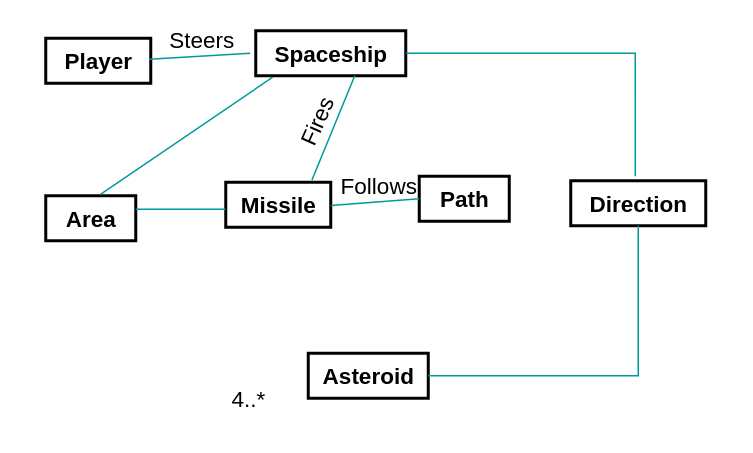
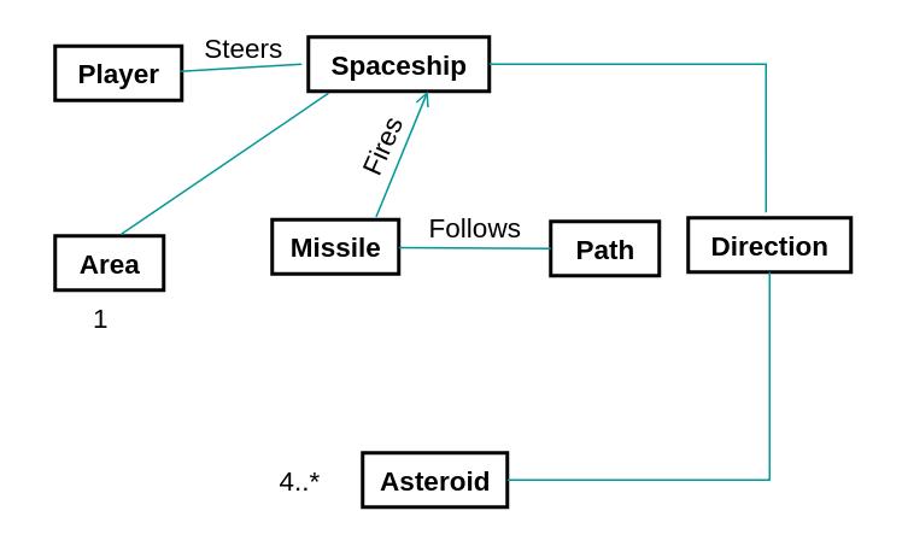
- <mxCell id="16" value="" style="endArrow=none;html=1;rounded=0;fontSize=15;entryX=0.66;entryY=1;entryDx=0;entryDy=0;entryPerimeter=0;strokeColor=#009999;exitX=0.821;exitY=-0.05;exitDx=0;exitDy=0;exitPerimeter=0;labelBackgroundColor=none;" parent="2" source="6" target="5" edge="1"><mxGeometry width="50" height="50" relative="1" as="geometry"><mxPoint x="88.01" y="209.01" as="sourcePoint" /><mxPoint x="57.98" y="151.5" as="targetPoint" /></mxGeometry></mxCell>
+ <mxCell id="16" value="" style="endArrow=open;html=1;rounded=0;fontSize=15;entryX=0.66;entryY=1;entryDx=0;entryDy=0;entryPerimeter=0;strokeColor=#009999;exitX=0.821;exitY=-0.05;exitDx=0;exitDy=0;exitPerimeter=0;labelBackgroundColor=none;" parent="2" source="6" target="5" edge="1"><mxGeometry width="50" height="50" relative="1" as="geometry"><mxPoint x="88.01" y="209.01" as="sourcePoint" /><mxPoint x="57.98" y="151.5" as="targetPoint" /></mxGeometry></mxCell>
- <mxCell id="9" value="&lt;span style=&quot;text-align: left; font-size: 15px;&quot;&gt;Path&lt;/span&gt;" style="text;html=1;align=center;verticalAlign=middle;resizable=0;points=[];autosize=1;strokeColor=default;fillColor=none;fontSize=15;fontStyle=1;strokeWidth=2;labelBackgroundColor=none;" parent="2" vertex="1"><mxGeometry x="259" y="97" width="60" height="30" as="geometry" /></mxCell>
+ <mxCell id="9" value="&lt;span style=&quot;text-align: left; font-size: 15px;&quot;&gt;Path&lt;/span&gt;" style="text;html=1;align=center;verticalAlign=middle;resizable=0;points=[];autosize=1;strokeColor=default;fillColor=none;fontSize=15;fontStyle=1;strokeWidth=2;labelBackgroundColor=none;" parent="2" vertex="1"><mxGeometry x="284" y="102" width="60" height="30" as="geometry" /></mxCell>
- <mxCell id="15" value="" style="endArrow=none;html=1;rounded=0;fontSize=15;strokeColor=#009999;exitX=0;exitY=0.6;exitDx=0;exitDy=0;exitPerimeter=0;labelBackgroundColor=none;entryX=1;entryY=0.3;entryDx=0;entryDy=0;entryPerimeter=0;" parent="2" source="6" target="4" edge="1"><mxGeometry width="50" height="50" relative="1" as="geometry"><mxPoint x="56.48" y="119.01" as="sourcePoint" /><mxPoint x="179.04" y="40.99" as="targetPoint" /></mxGeometry></mxCell>
+ <mxCell id="20" value="1" style="text;html=1;align=center;verticalAlign=middle;resizable=0;points=[];autosize=1;strokeColor=none;fillColor=none;fontSize=15;labelBackgroundColor=none;" parent="2" vertex="1"><mxGeometry x="20" y="140" width="30" height="30" as="geometry" /></mxCell>
- <mxCell id="3" value="&lt;span style=&quot;text-align: left; font-size: 15px;&quot;&gt;Asteroid&lt;/span&gt;" style="text;html=1;align=center;verticalAlign=middle;resizable=0;points=[];autosize=1;strokeColor=default;fillColor=none;fontSize=15;fontStyle=1;strokeWidth=2;labelBackgroundColor=none;" parent="2" vertex="1"><mxGeometry x="185" y="215" width="80" height="30" as="geometry" /></mxCell>
+ <mxCell id="3" value="&lt;span style=&quot;text-align: left; font-size: 15px;&quot;&gt;Asteroid&lt;/span&gt;" style="text;html=1;align=center;verticalAlign=middle;resizable=0;points=[];autosize=1;strokeColor=default;fillColor=none;fontSize=15;fontStyle=1;strokeWidth=2;labelBackgroundColor=none;" parent="2" vertex="1"><mxGeometry x="180" y="230" width="80" height="30" as="geometry" /></mxCell>
